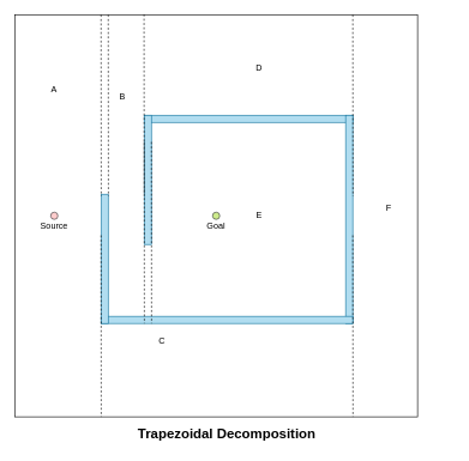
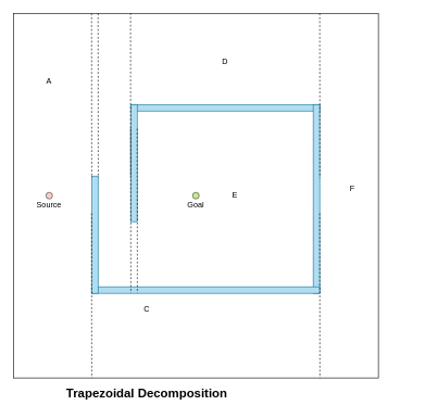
- <mxCell id="21" value="D" style="text;html=1;strokeColor=none;fillColor=none;align=center;verticalAlign=middle;whiteSpace=wrap;rounded=0;shadow=0;glass=0;labelBackgroundColor=none;labelBorderColor=none;" vertex="1" parent="1"><mxGeometry x="330" y="80" width="60" height="30" as="geometry" /></mxCell>
+ <mxCell id="21" value="D" style="text;html=1;strokeColor=none;fillColor=none;align=center;verticalAlign=middle;whiteSpace=wrap;rounded=0;shadow=0;glass=0;labelBackgroundColor=none;labelBorderColor=none;" vertex="1" parent="1"><mxGeometry x="315" y="80" width="60" height="30" as="geometry" /></mxCell>
- <mxCell id="19" value="B" style="text;html=1;strokeColor=none;fillColor=none;align=center;verticalAlign=middle;whiteSpace=wrap;rounded=0;shadow=0;glass=0;labelBackgroundColor=none;labelBorderColor=none;" vertex="1" parent="1"><mxGeometry x="140" y="120" width="60" height="30" as="geometry" /></mxCell>
- <mxCell id="26" value="&lt;b&gt;&lt;font style=&quot;font-size: 19px&quot;&gt;Trapezoidal Decomposition&lt;/font&gt;&lt;/b&gt;" style="text;html=1;strokeColor=none;fillColor=none;align=center;verticalAlign=middle;whiteSpace=wrap;rounded=0;shadow=0;glass=0;labelBackgroundColor=none;labelBorderColor=none;" vertex="1" parent="1"><mxGeometry x="190" y="590" width="250" height="30" as="geometry" /></mxCell>
+ <mxCell id="26" value="&lt;b&gt;&lt;font style=&quot;font-size: 19px&quot;&gt;Trapezoidal Decomposition&lt;/font&gt;&lt;/b&gt;" style="text;html=1;strokeColor=none;fillColor=none;align=center;verticalAlign=middle;whiteSpace=wrap;rounded=0;shadow=0;glass=0;labelBackgroundColor=none;labelBorderColor=none;" vertex="1" parent="1"><mxGeometry x="100" y="590" width="250" height="30" as="geometry" /></mxCell>
